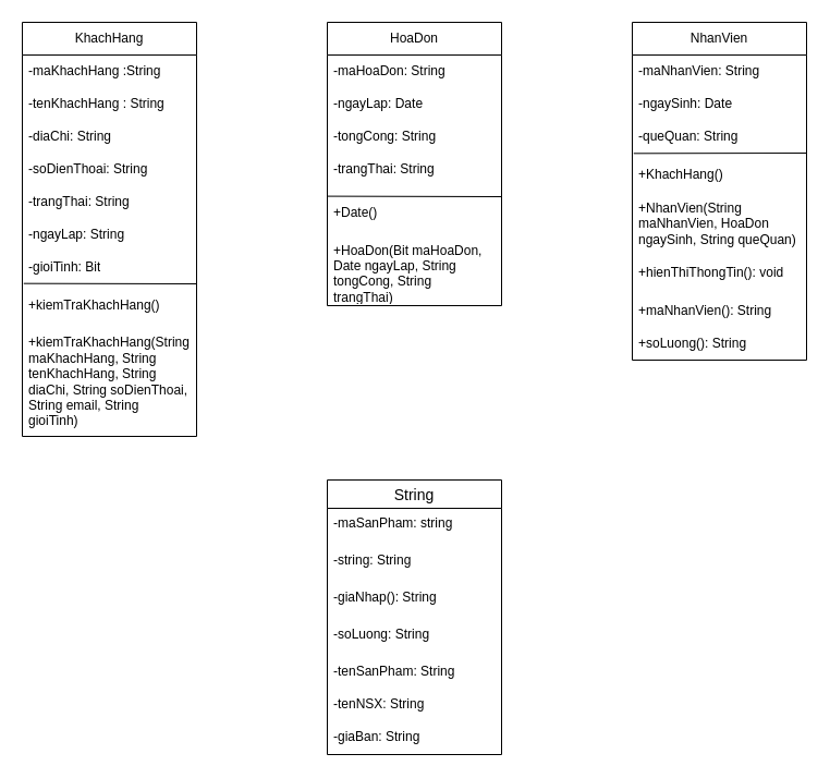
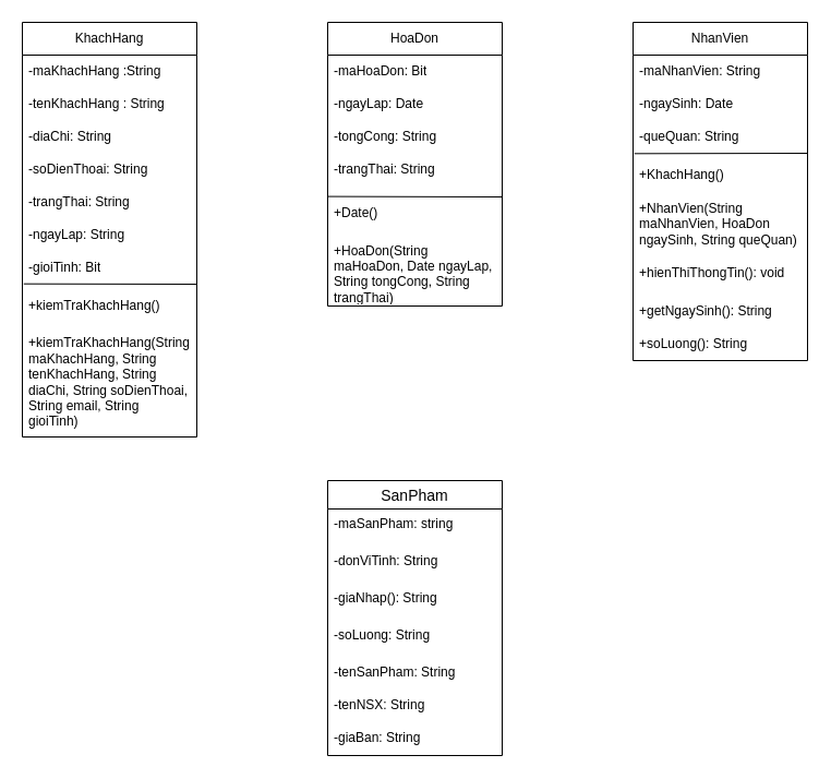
- <mxCell id="14" value="&lt;font style=&quot;vertical-align: inherit;&quot;&gt;&lt;font style=&quot;vertical-align: inherit;&quot;&gt;-maHoaDon: String&lt;/font&gt;&lt;/font&gt;" style="text;strokeColor=none;fillColor=none;align=left;verticalAlign=middle;spacingLeft=4;spacingRight=4;overflow=hidden;points=[[0,0.5],[1,0.5]];portConstraint=eastwest;rotatable=0;whiteSpace=wrap;html=1;" vertex="1" parent="13"><mxGeometry y="30" width="160" height="30" as="geometry" /></mxCell>
+ <mxCell id="14" value="&lt;font style=&quot;vertical-align: inherit;&quot;&gt;&lt;font style=&quot;vertical-align: inherit;&quot;&gt;-maHoaDon: Bit&lt;/font&gt;&lt;/font&gt;" style="text;strokeColor=none;fillColor=none;align=left;verticalAlign=middle;spacingLeft=4;spacingRight=4;overflow=hidden;points=[[0,0.5],[1,0.5]];portConstraint=eastwest;rotatable=0;whiteSpace=wrap;html=1;" vertex="1" parent="13"><mxGeometry y="30" width="160" height="30" as="geometry" /></mxCell>
- <mxCell id="20" value="+HoaDon(Bit maHoaDon, Date ngayLap, String tongCong, String trangThai)&amp;nbsp;" style="text;strokeColor=none;fillColor=none;align=left;verticalAlign=middle;spacingLeft=4;spacingRight=4;overflow=hidden;points=[[0,0.5],[1,0.5]];portConstraint=eastwest;rotatable=0;whiteSpace=wrap;html=1;" vertex="1" parent="13"><mxGeometry y="200" width="160" height="60" as="geometry" /></mxCell>
+ <mxCell id="20" value="+HoaDon(String maHoaDon, Date ngayLap, String tongCong, String trangThai)&amp;nbsp;" style="text;strokeColor=none;fillColor=none;align=left;verticalAlign=middle;spacingLeft=4;spacingRight=4;overflow=hidden;points=[[0,0.5],[1,0.5]];portConstraint=eastwest;rotatable=0;whiteSpace=wrap;html=1;" vertex="1" parent="13"><mxGeometry y="200" width="160" height="60" as="geometry" /></mxCell>
- <mxCell id="28" value="+maNhanVien(): String" style="text;strokeColor=none;fillColor=none;align=left;verticalAlign=middle;spacingLeft=4;spacingRight=4;overflow=hidden;points=[[0,0.5],[1,0.5]];portConstraint=eastwest;rotatable=0;whiteSpace=wrap;html=1;" vertex="1" parent="21"><mxGeometry y="250" width="160" height="30" as="geometry" /></mxCell>
+ <mxCell id="28" value="+getNgaySinh(): String" style="text;strokeColor=none;fillColor=none;align=left;verticalAlign=middle;spacingLeft=4;spacingRight=4;overflow=hidden;points=[[0,0.5],[1,0.5]];portConstraint=eastwest;rotatable=0;whiteSpace=wrap;html=1;" vertex="1" parent="21"><mxGeometry y="250" width="160" height="30" as="geometry" /></mxCell>
- <mxCell id="30" value="String" style="swimlane;fontStyle=0;childLayout=stackLayout;horizontal=1;startSize=26;horizontalStack=0;resizeParent=1;resizeParentMax=0;resizeLast=0;collapsible=1;marginBottom=0;align=center;fontSize=14;" vertex="1" parent="1"><mxGeometry x="300" y="440" width="160" height="252" as="geometry" /></mxCell>
+ <mxCell id="30" value="SanPham" style="swimlane;fontStyle=0;childLayout=stackLayout;horizontal=1;startSize=26;horizontalStack=0;resizeParent=1;resizeParentMax=0;resizeLast=0;collapsible=1;marginBottom=0;align=center;fontSize=14;" vertex="1" parent="1"><mxGeometry x="300" y="440" width="160" height="252" as="geometry" /></mxCell>
- <mxCell id="32" value="-string: String" style="text;strokeColor=none;fillColor=none;spacingLeft=4;spacingRight=4;overflow=hidden;rotatable=0;points=[[0,0.5],[1,0.5]];portConstraint=eastwest;fontSize=12;whiteSpace=wrap;html=1;" vertex="1" parent="30"><mxGeometry y="60" width="160" height="34" as="geometry" /></mxCell>
+ <mxCell id="32" value="-donViTinh: String" style="text;strokeColor=none;fillColor=none;spacingLeft=4;spacingRight=4;overflow=hidden;rotatable=0;points=[[0,0.5],[1,0.5]];portConstraint=eastwest;fontSize=12;whiteSpace=wrap;html=1;" vertex="1" parent="30"><mxGeometry y="60" width="160" height="34" as="geometry" /></mxCell>
